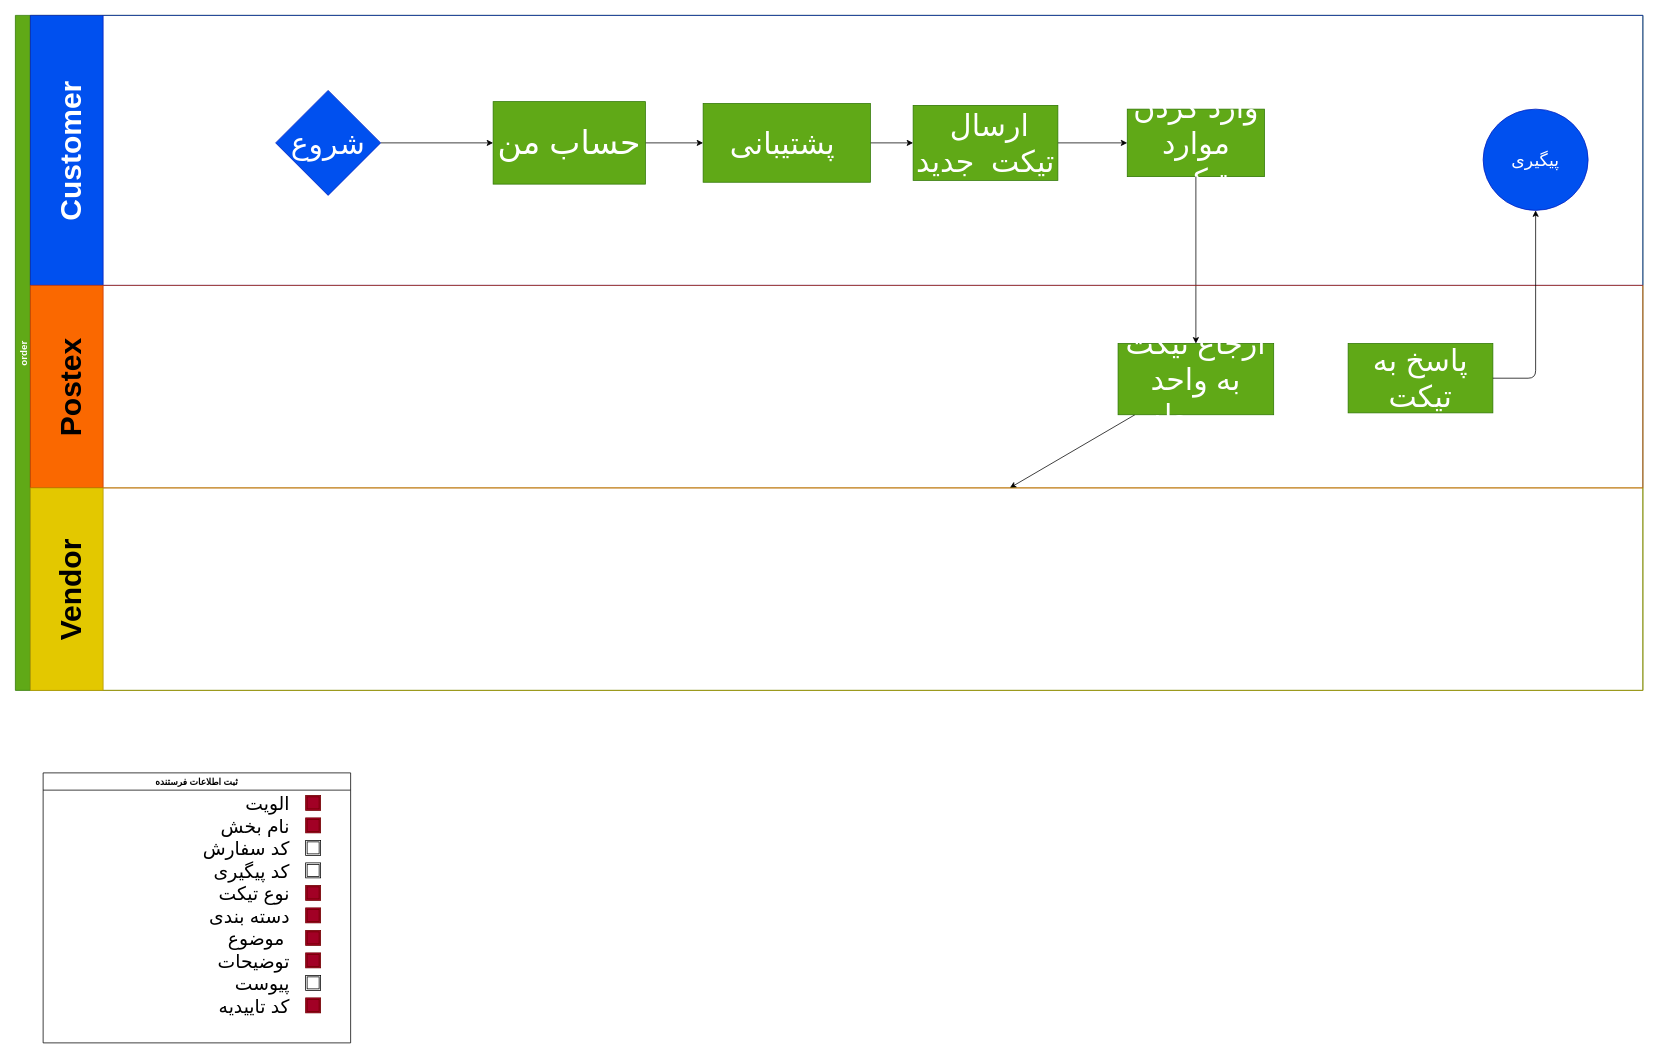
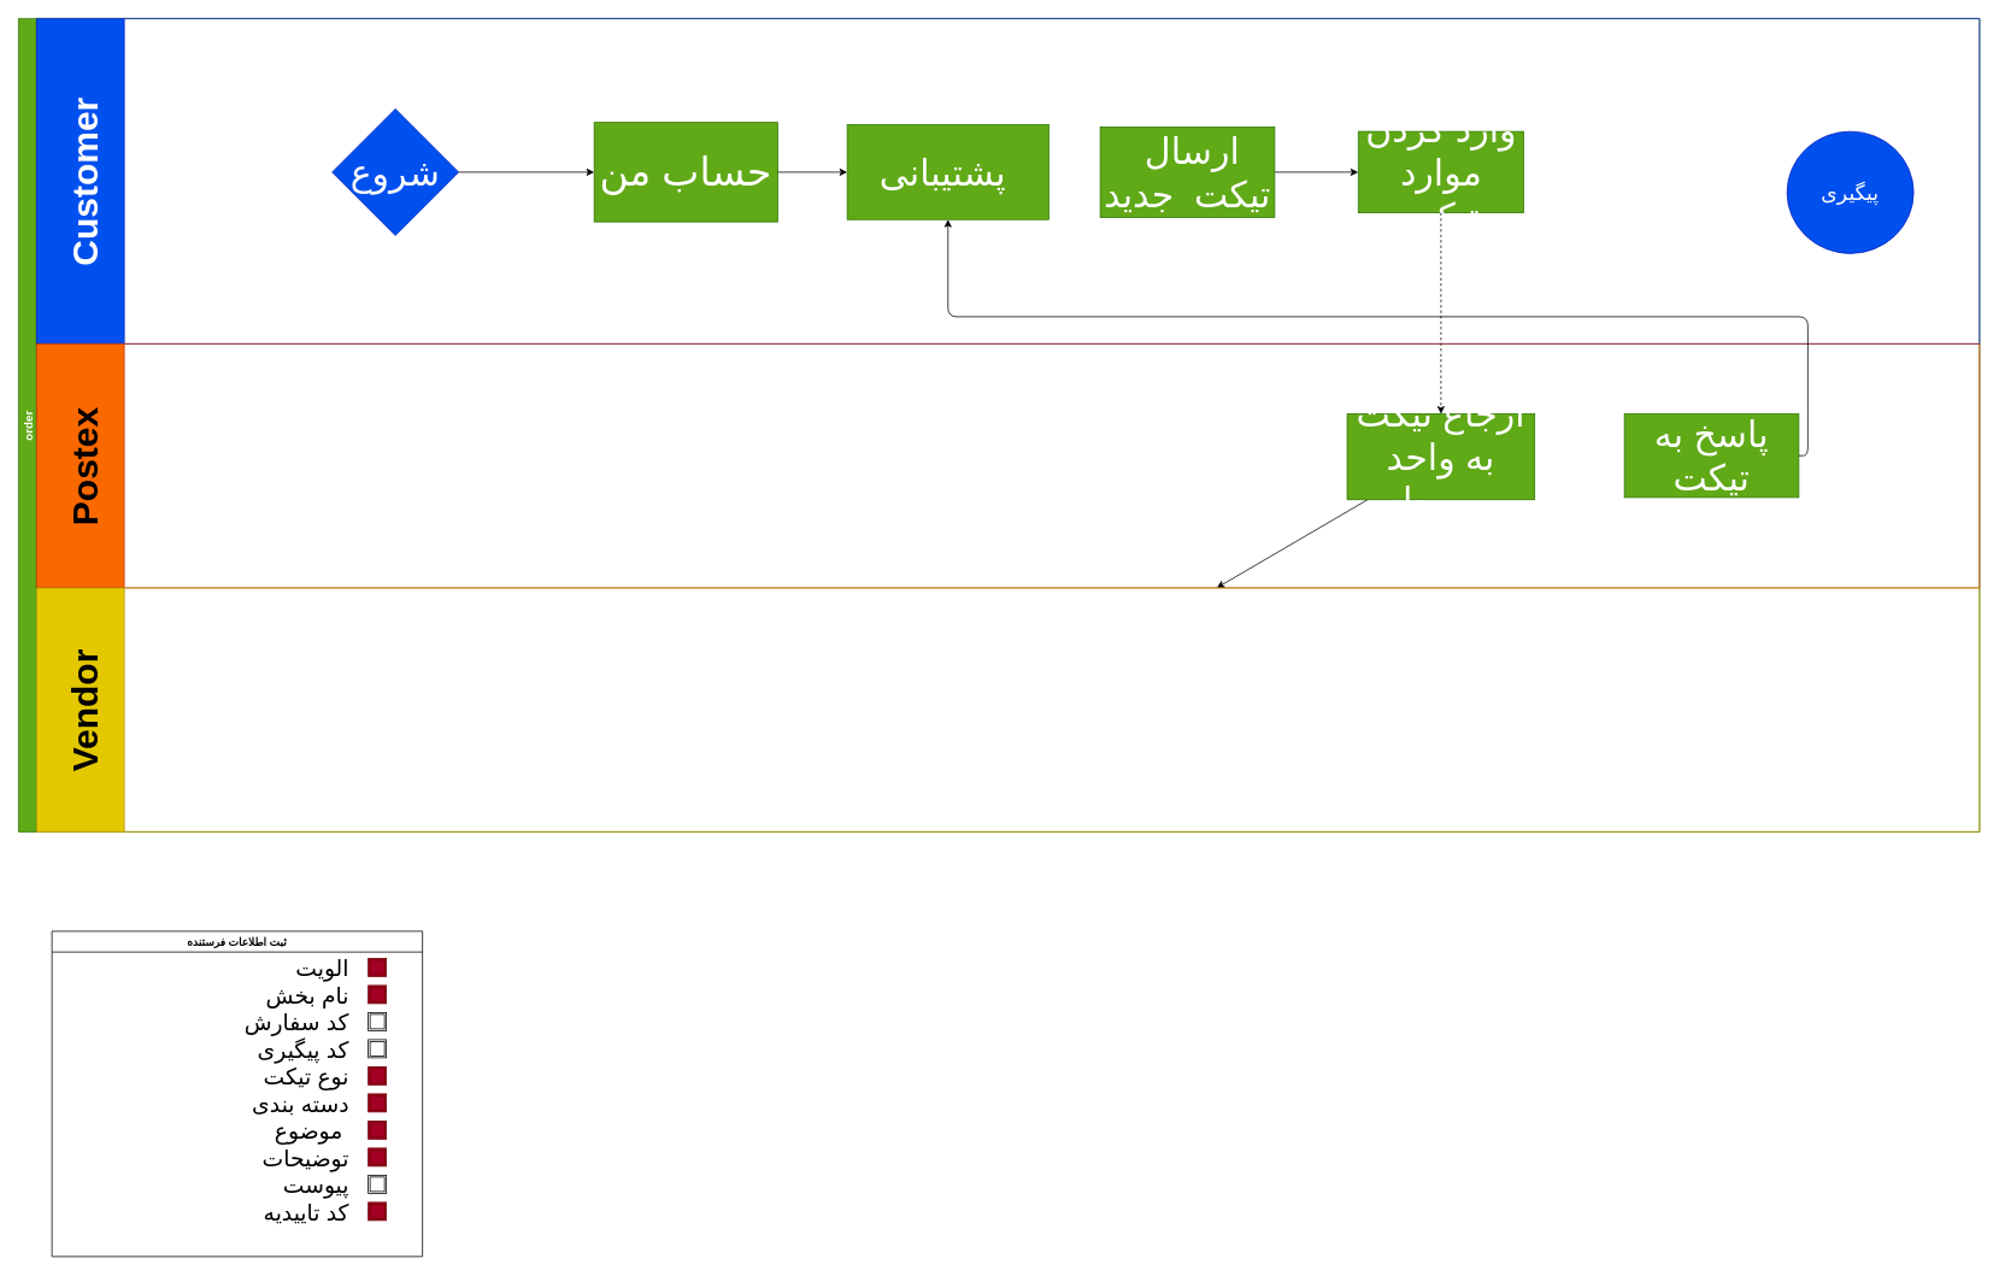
- <mxCell id="8" style="edgeStyle=orthogonalEdgeStyle;html=1;exitX=1;exitY=0.5;exitDx=0;exitDy=0;entryX=0;entryY=0.5;entryDx=0;entryDy=0;" parent="3" source="9" target="11" edge="1"><mxGeometry relative="1" as="geometry" /></mxCell>
- <mxCell id="14" value="" style="edgeStyle=none;html=1;" parent="2" source="13" target="17" edge="1"><mxGeometry relative="1" as="geometry" /></mxCell>
+ <mxCell id="14" value="" style="edgeStyle=none;html=1;dashed=1;" parent="2" source="13" target="17" edge="1"><mxGeometry relative="1" as="geometry" /></mxCell>
- <mxCell id="20" style="edgeStyle=orthogonalEdgeStyle;html=1;exitX=1;exitY=0.5;exitDx=0;exitDy=0;entryX=0.5;entryY=1;entryDx=0;entryDy=0;" parent="2" source="18" target="12" edge="1"><mxGeometry relative="1" as="geometry" /></mxCell>
+ <mxCell id="20" style="edgeStyle=orthogonalEdgeStyle;html=1;exitX=1;exitY=0.5;exitDx=0;exitDy=0;" parent="2" source="18" target="9" edge="1"><mxGeometry relative="1" as="geometry" /></mxCell>
